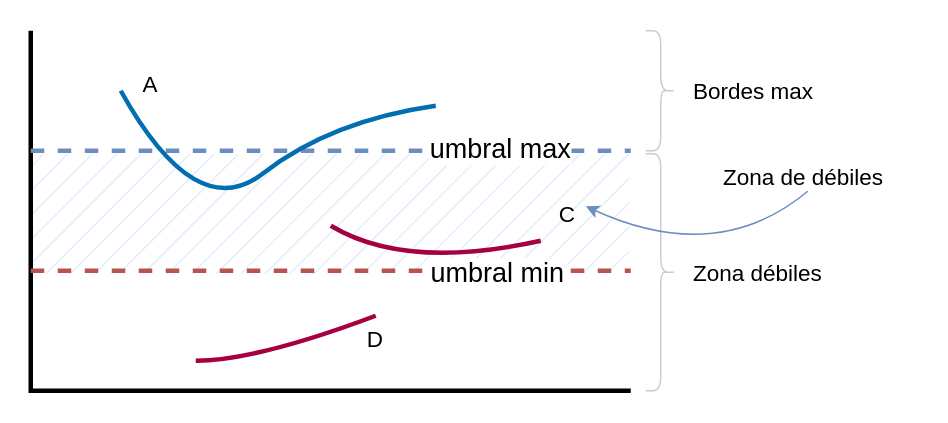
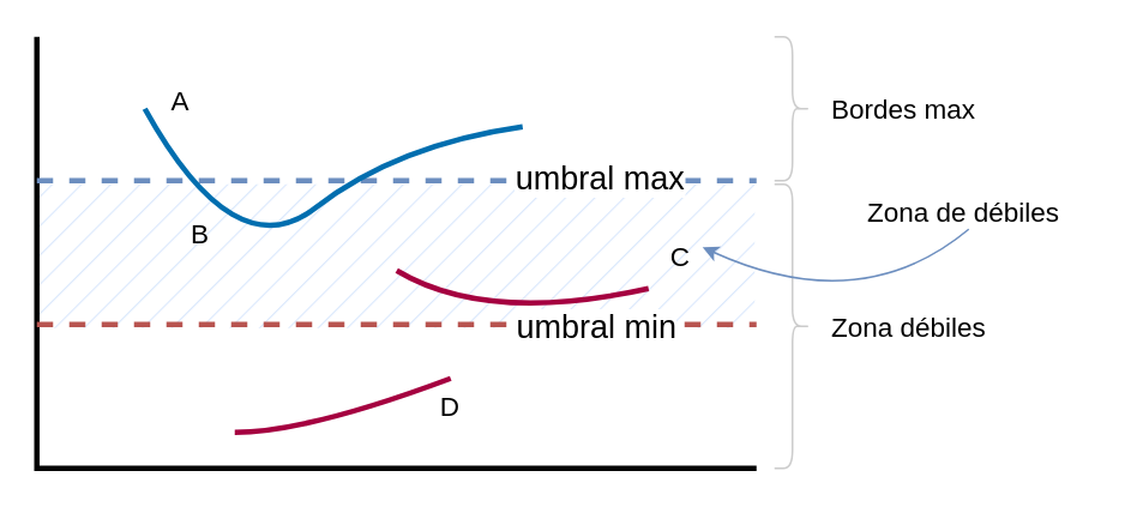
+ <mxCell id="11" value="&lt;font style=&quot;font-size: 15px;&quot;&gt;B&lt;/font&gt;" style="text;html=1;align=center;verticalAlign=middle;whiteSpace=wrap;rounded=0;" vertex="1" parent="1"><mxGeometry x="81" y="114" width="60" height="30" as="geometry" /></mxCell>
